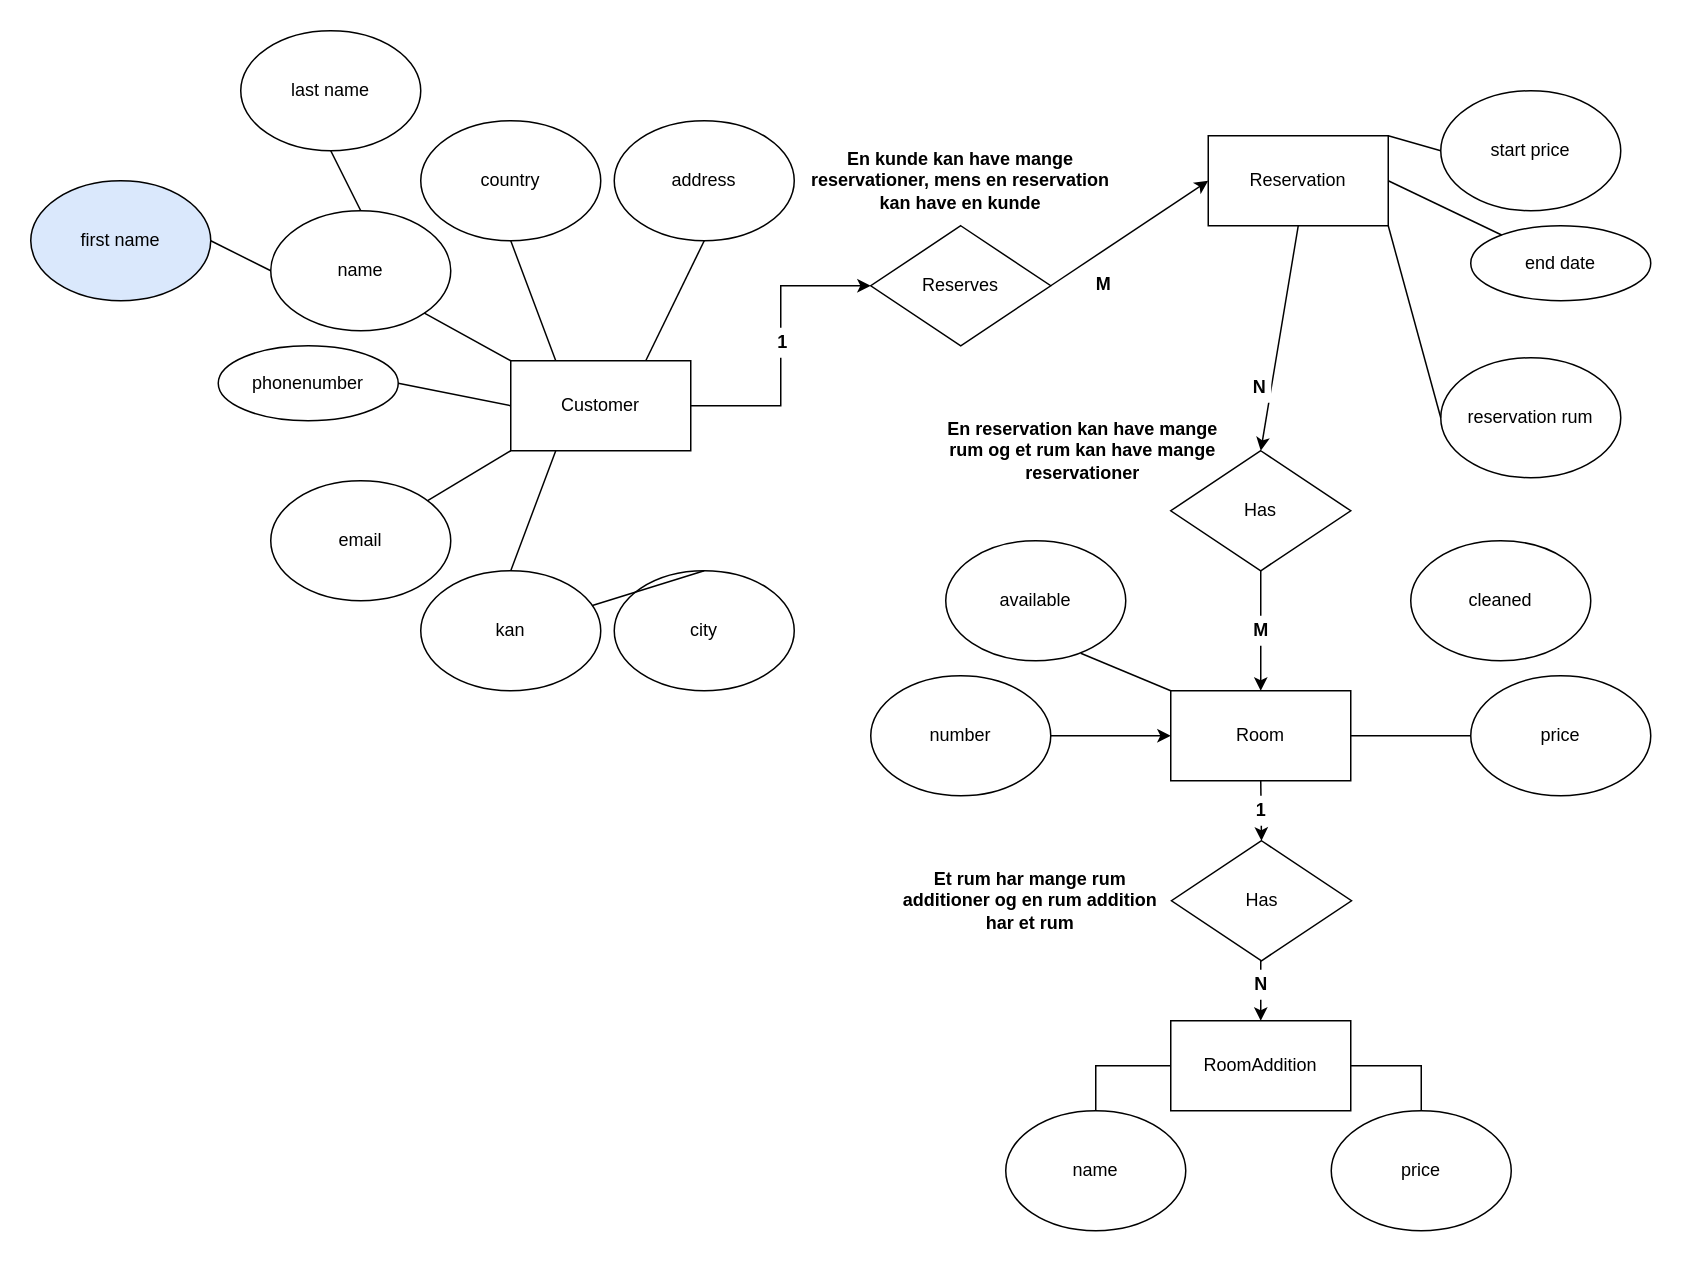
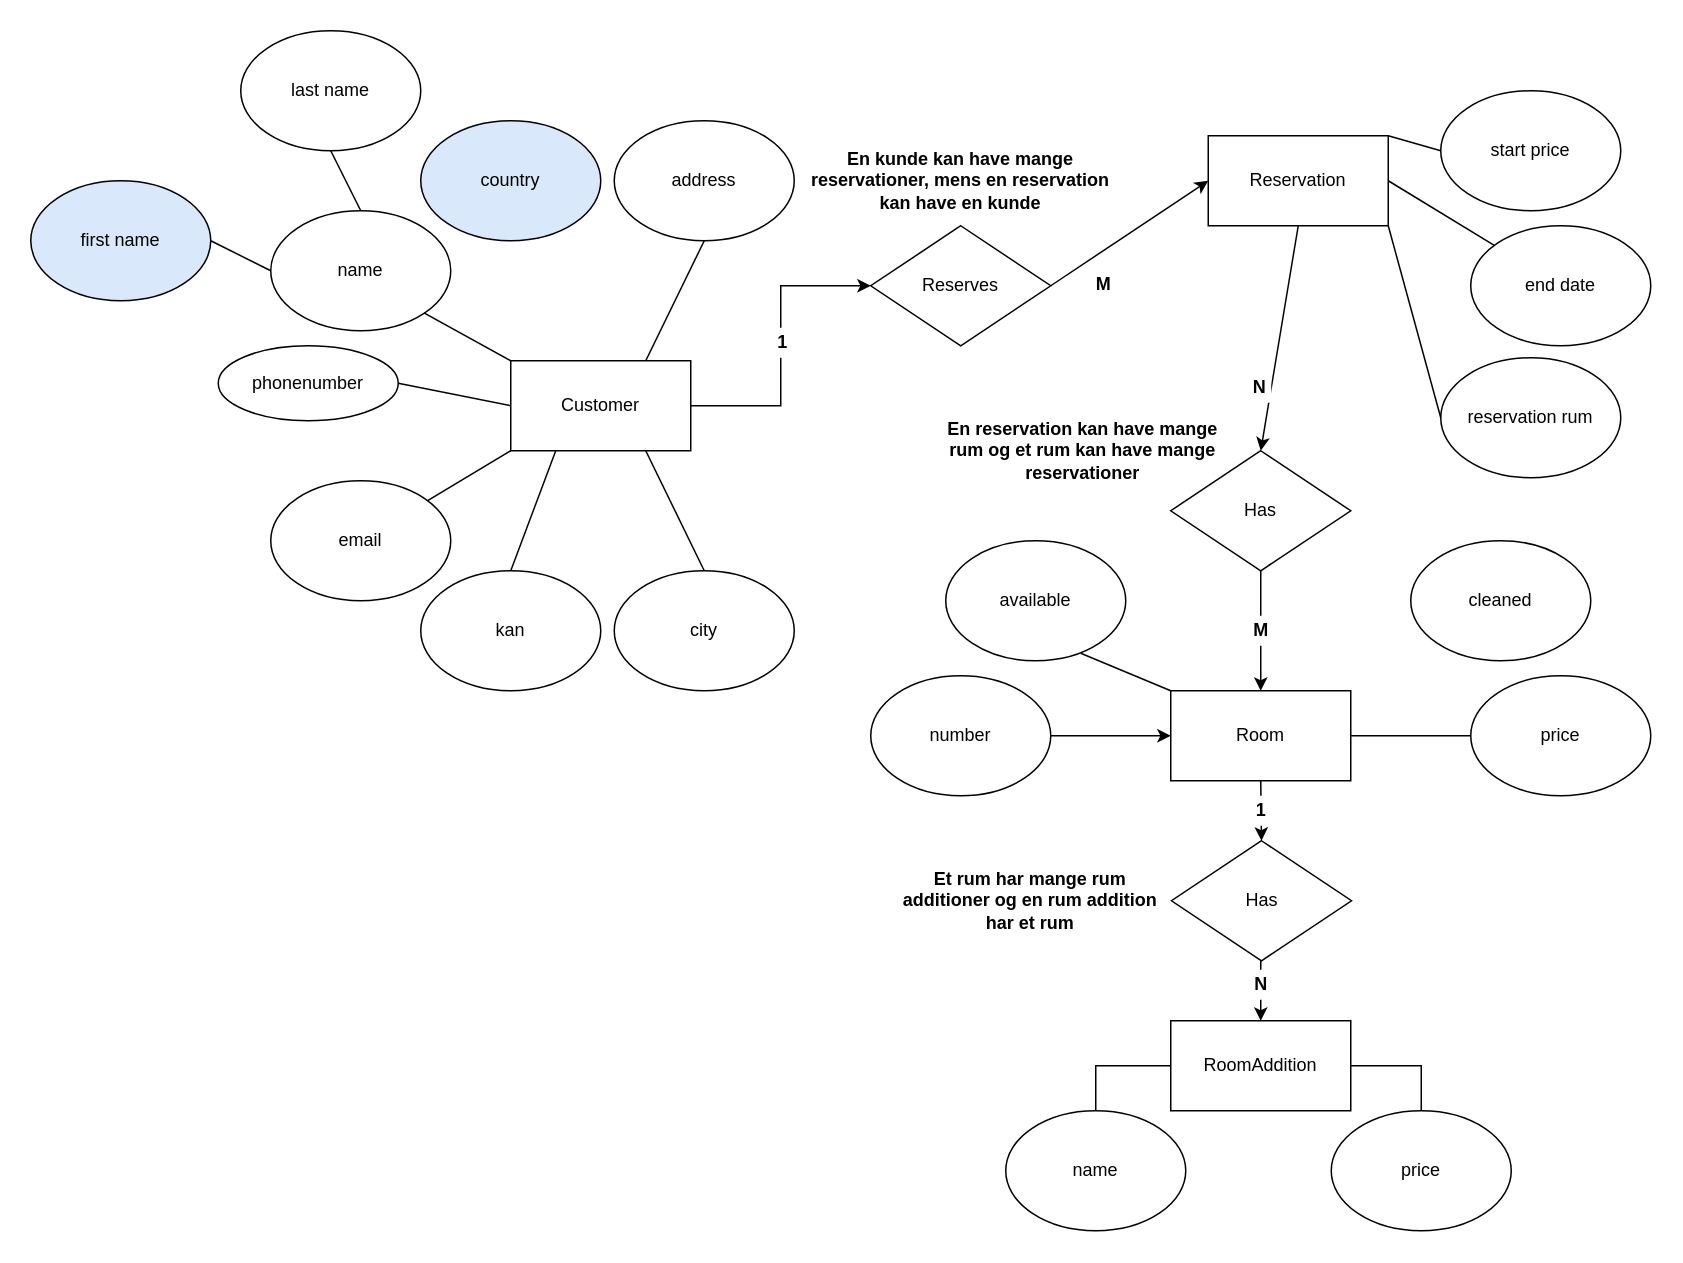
- <mxCell id="22" value="country" style="ellipse;whiteSpace=wrap;html=1;" parent="1" vertex="1"><mxGeometry x="280" y="80" width="120" height="80" as="geometry" /></mxCell>
+ <mxCell id="22" value="country" style="ellipse;whiteSpace=wrap;html=1;fillColor=#dae8fc;" parent="1" vertex="1"><mxGeometry x="280" y="80" width="120" height="80" as="geometry" /></mxCell>
- <mxCell id="32" value="end date" style="ellipse;whiteSpace=wrap;html=1;" parent="1" vertex="1"><mxGeometry x="980" y="150" width="120" height="50" as="geometry" /></mxCell>
+ <mxCell id="32" value="end date" style="ellipse;whiteSpace=wrap;html=1;" parent="1" vertex="1"><mxGeometry x="980" y="150" width="120" height="80" as="geometry" /></mxCell>
- <mxCell id="28" value="" style="endArrow=none;html=1;exitX=0.25;exitY=0;exitDx=0;exitDy=0;entryX=0.5;entryY=1;entryDx=0;entryDy=0;" parent="1" source="5" target="22" edge="1"><mxGeometry width="50" height="50" relative="1" as="geometry"><mxPoint x="400" as="sourcePoint" y="120" /><mxPoint x="460" y="70" as="targetPoint" /></mxGeometry></mxCell>
- <mxCell id="50" value="" style="endArrow=none;html=1;exitX=0.5;exitY=0;exitDx=0;exitDy=0;" parent="1" source="20" target="21" edge="1"><mxGeometry width="50" height="50" relative="1" as="geometry"><mxPoint x="440" y="340" as="sourcePoint" /><mxPoint x="490" y="290" as="targetPoint" /></mxGeometry></mxCell>
+ <mxCell id="50" value="" style="endArrow=none;html=1;exitX=0.5;exitY=0;exitDx=0;exitDy=0;entryX=0.75;entryY=1;entryDx=0;entryDy=0;" parent="1" source="20" target="5" edge="1"><mxGeometry width="50" height="50" relative="1" as="geometry"><mxPoint x="440" y="340" as="sourcePoint" /><mxPoint x="490" y="290" as="targetPoint" /></mxGeometry></mxCell>
